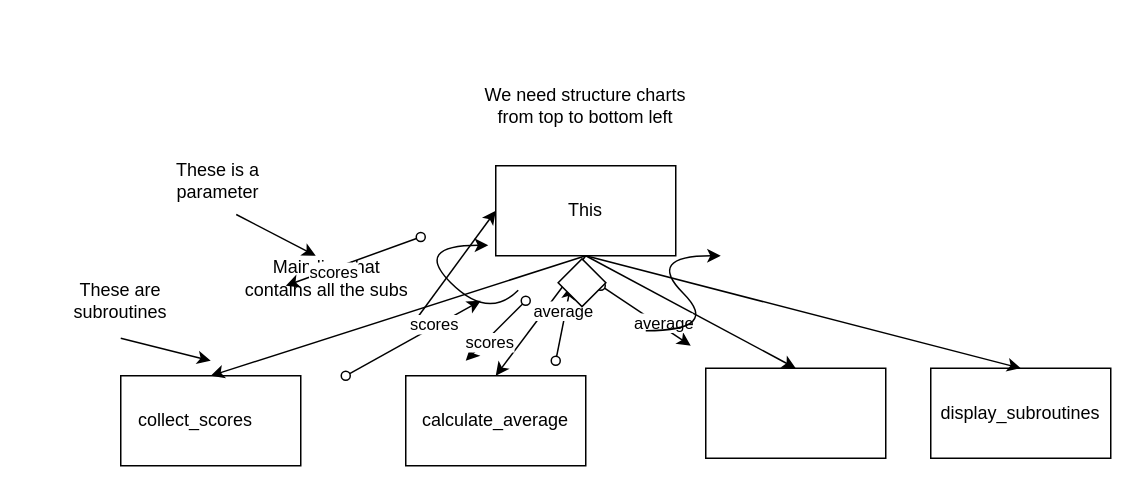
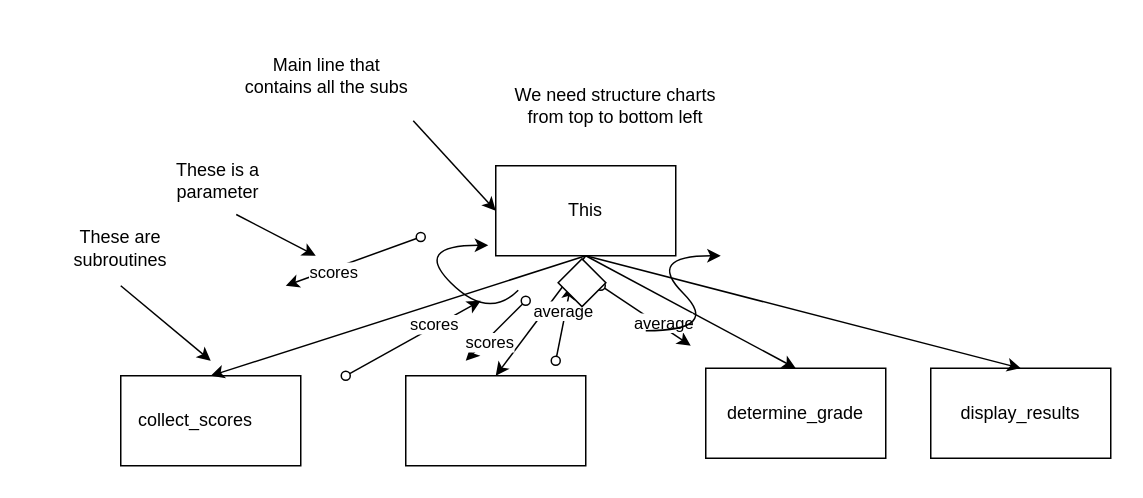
- <mxCell id="16" value="We need structure charts from top to bottom left" style="text;html=1;align=center;verticalAlign=middle;whiteSpace=wrap;rounded=0;" parent="1" vertex="1"><mxGeometry x="320" y="50" width="140" height="40" as="geometry" /></mxCell>
+ <mxCell id="16" value="We need structure charts from top to bottom left" style="text;html=1;align=center;verticalAlign=middle;whiteSpace=wrap;rounded=0;" parent="1" vertex="1"><mxGeometry x="340" y="50" width="140" height="40" as="geometry" /></mxCell>
- <mxCell id="19" value="Main line that contains all the subs" style="text;html=1;align=center;verticalAlign=middle;whiteSpace=wrap;rounded=0;" parent="1" vertex="1"><mxGeometry x="160" y="155" width="115" height="60" as="geometry" /></mxCell>
+ <mxCell id="19" value="Main line that contains all the subs" style="text;html=1;align=center;verticalAlign=middle;whiteSpace=wrap;rounded=0;" parent="1" vertex="1"><mxGeometry x="160" y="20" width="115" height="60" as="geometry" /></mxCell>
- <mxCell id="17" value="These are subroutines" style="text;html=1;align=center;verticalAlign=middle;whiteSpace=wrap;rounded=0;" parent="1" vertex="1"><mxGeometry x="20" y="175" width="120" height="50" as="geometry" /></mxCell>
+ <mxCell id="17" value="These are subroutines" style="text;html=1;align=center;verticalAlign=middle;whiteSpace=wrap;rounded=0;" parent="1" vertex="1"><mxGeometry x="20" y="140" width="120" height="50" as="geometry" /></mxCell>
+ <mxCell id="12" value="determine_grade" style="text;html=1;align=center;verticalAlign=middle;whiteSpace=wrap;rounded=0;" parent="1" vertex="1"><mxGeometry x="475" y="250" width="110" height="50" as="geometry" /></mxCell>
- <mxCell id="13" value="display_subroutines" style="text;html=1;align=center;verticalAlign=middle;whiteSpace=wrap;rounded=0;" parent="1" vertex="1"><mxGeometry x="625" y="250" width="110" height="50" as="geometry" /></mxCell>
+ <mxCell id="13" value="display_results" style="text;html=1;align=center;verticalAlign=middle;whiteSpace=wrap;rounded=0;" parent="1" vertex="1"><mxGeometry x="625" y="250" width="110" height="50" as="geometry" /></mxCell>
- <mxCell id="8" value="calculate_average" style="text;html=1;align=center;verticalAlign=middle;whiteSpace=wrap;rounded=0;" parent="1" vertex="1"><mxGeometry x="275" y="260" width="110" height="40" as="geometry" /></mxCell>
